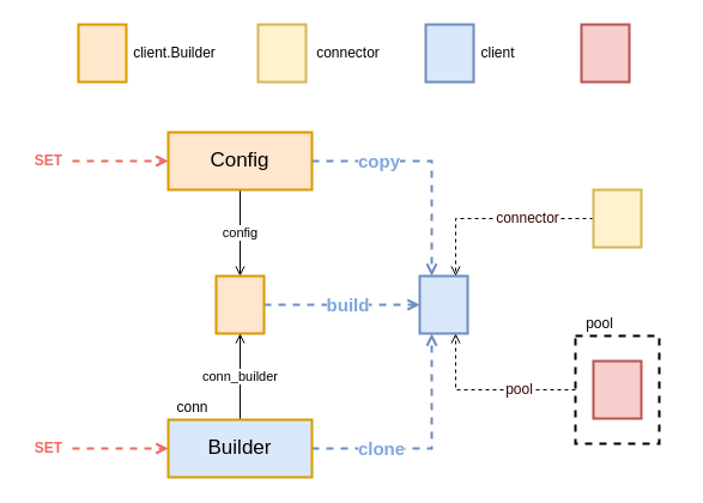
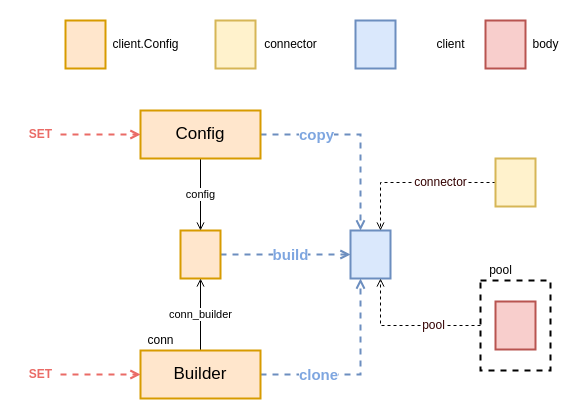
- <mxCell id="5" value="client.Builder" style="text;html=1;align=center;verticalAlign=middle;resizable=0;points=[];autosize=1;strokeColor=none;" vertex="1" parent="1"><mxGeometry x="105" y="34" width="80" height="20" as="geometry" /></mxCell>
+ <mxCell id="5" value="client.Config" style="text;html=1;align=center;verticalAlign=middle;resizable=0;points=[];autosize=1;strokeColor=none;" vertex="1" parent="1"><mxGeometry x="105" y="34" width="80" height="20" as="geometry" /></mxCell>
- <mxCell id="14" value="client" style="text;html=1;align=center;verticalAlign=middle;resizable=0;points=[];autosize=1;strokeColor=none;" vertex="1" parent="1"><mxGeometry x="395" y="34" width="40" height="20" as="geometry" /></mxCell>
+ <mxCell id="14" value="client" style="text;html=1;align=center;verticalAlign=middle;resizable=0;points=[];autosize=1;strokeColor=none;" vertex="1" parent="1"><mxGeometry x="430" y="34" width="40" height="20" as="geometry" /></mxCell>
+ <mxCell id="28" value="body" style="text;html=1;align=center;verticalAlign=middle;resizable=0;points=[];autosize=1;fontSize=12;" vertex="1" parent="1"><mxGeometry x="525" y="34" width="40" height="20" as="geometry" /></mxCell>
- <mxCell id="11" value="Builder" style="rounded=0;whiteSpace=wrap;html=1;strokeWidth=2;fontSize=17;fillColor=#dae8fc;strokeColor=#d79b00;" vertex="1" parent="1"><mxGeometry x="140" y="350" width="120" height="48" as="geometry" /></mxCell>
+ <mxCell id="11" value="Builder" style="rounded=0;whiteSpace=wrap;html=1;strokeWidth=2;fontSize=17;fillColor=#ffe6cc;strokeColor=#d79b00;" vertex="1" parent="1"><mxGeometry x="140" y="350" width="120" height="48" as="geometry" /></mxCell>
